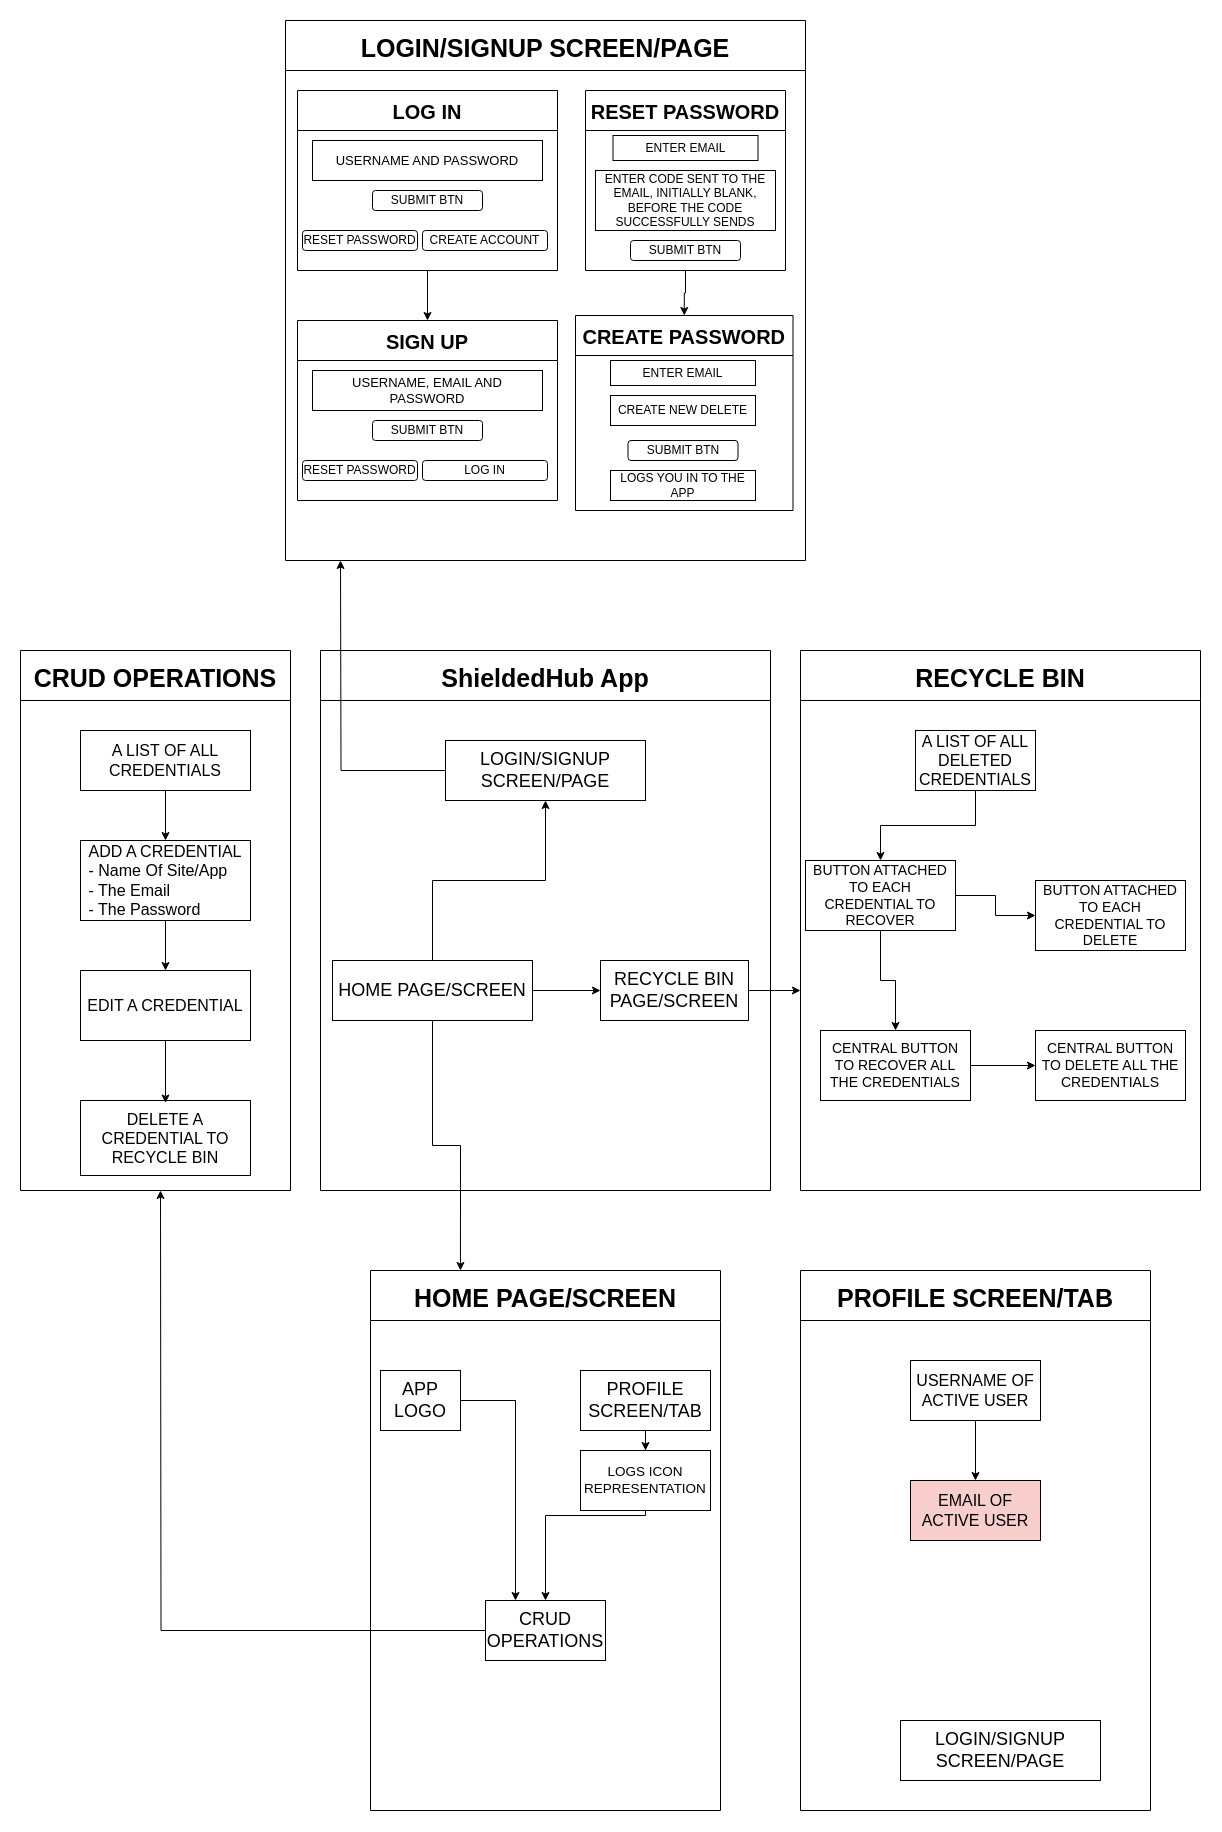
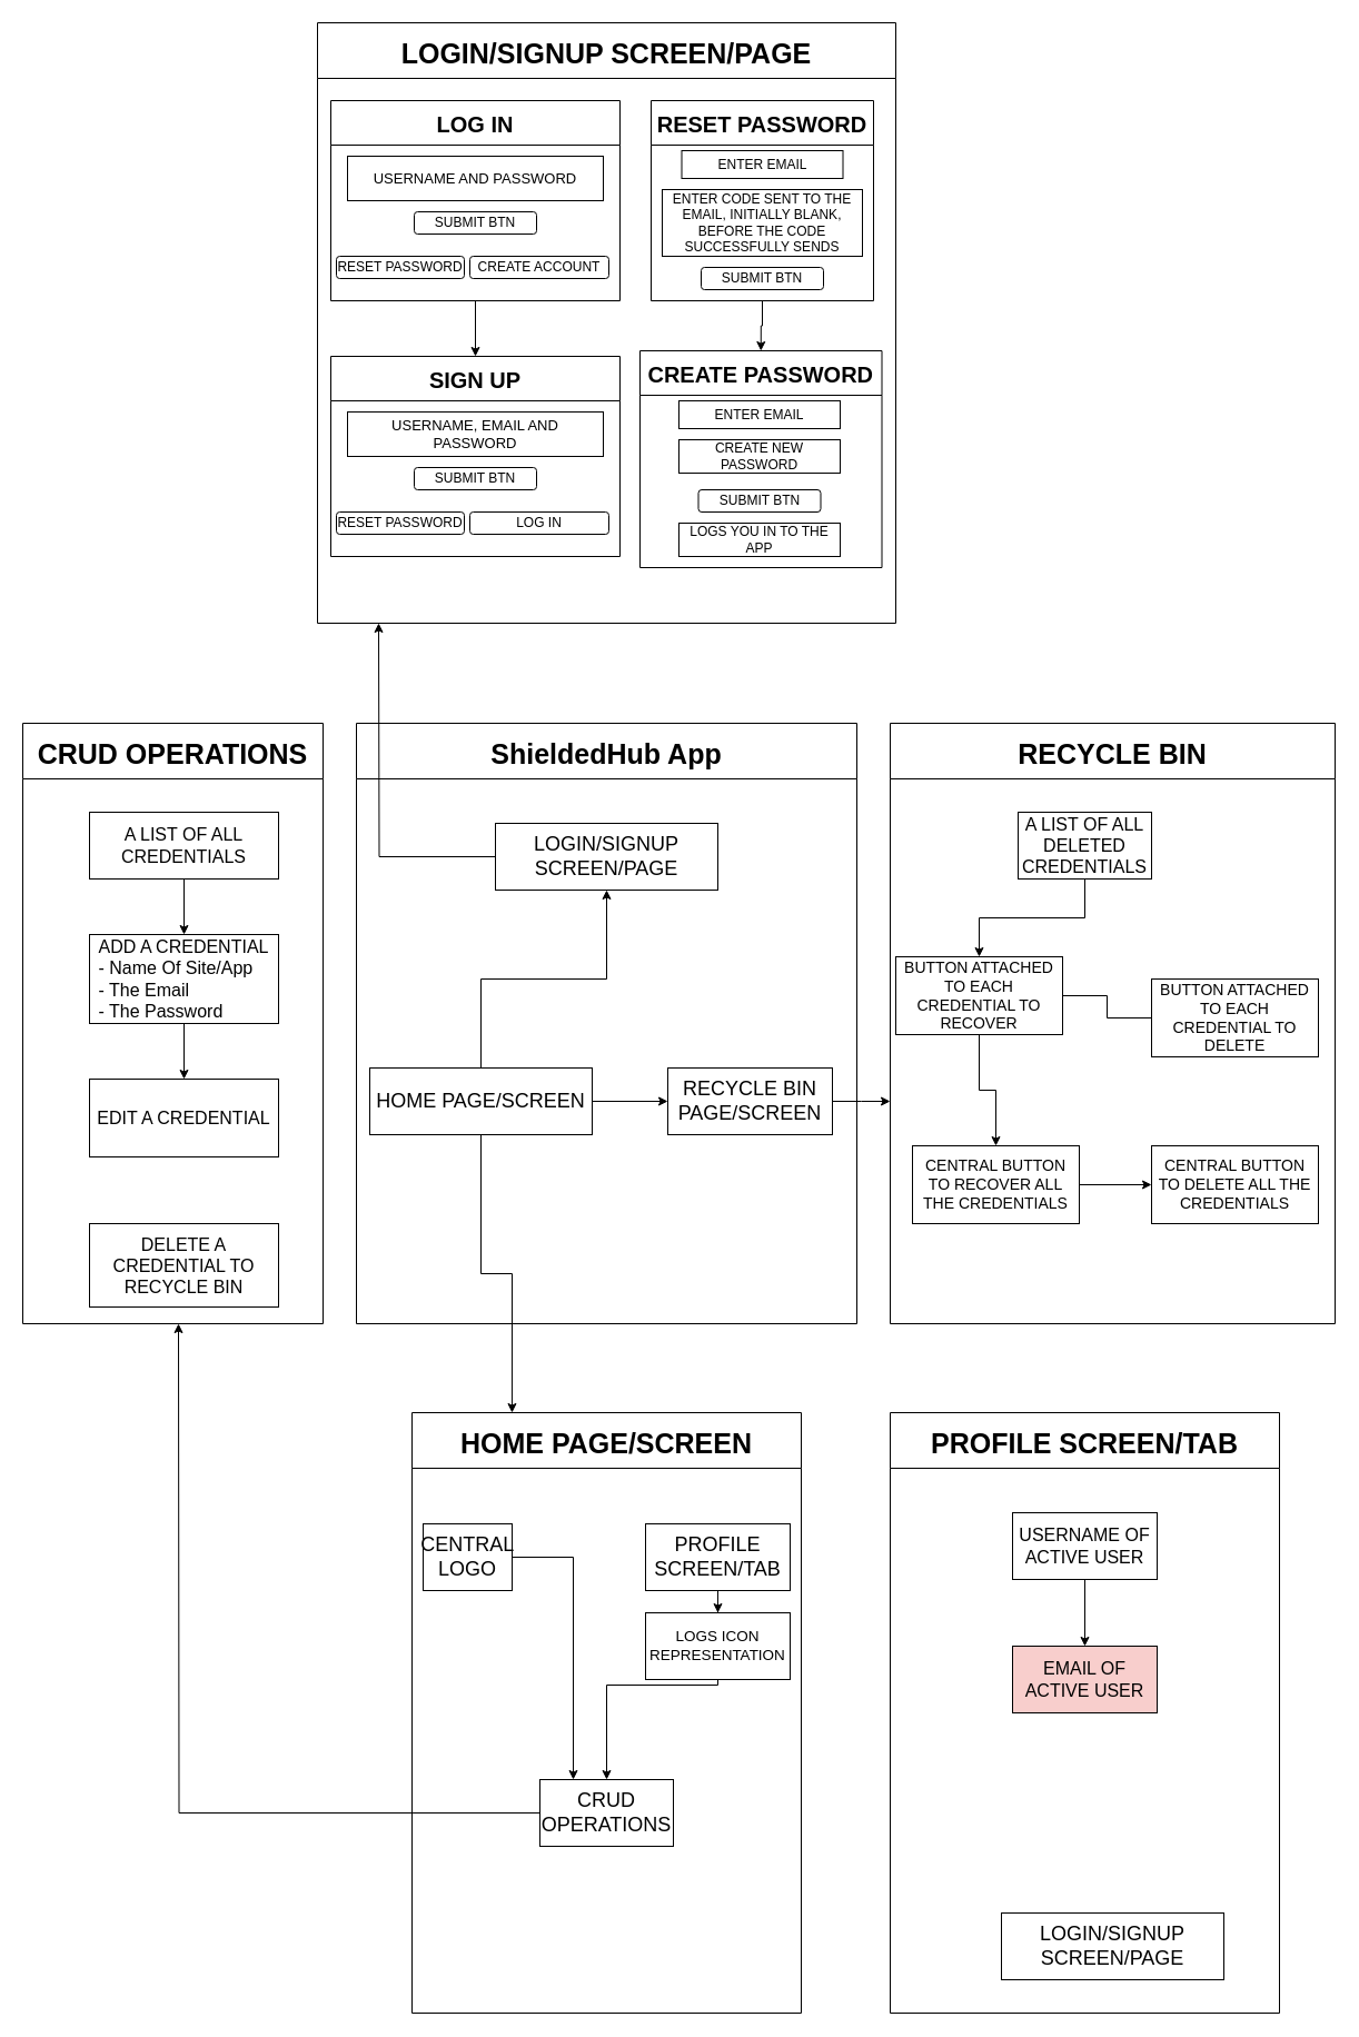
- <mxCell id="63" value="CREATE NEW DELETE" style="rounded=0;whiteSpace=wrap;html=1;" vertex="1" parent="60"><mxGeometry x="35" y="80" width="145" height="30" as="geometry" /></mxCell>
+ <mxCell id="63" value="CREATE NEW PASSWORD" style="rounded=0;whiteSpace=wrap;html=1;" vertex="1" parent="60"><mxGeometry x="35" y="80" width="145" height="30" as="geometry" /></mxCell>
- <mxCell id="25" value="" style="edgeStyle=orthogonalEdgeStyle;rounded=0;orthogonalLoop=1;jettySize=auto;html=1;" edge="1" parent="21" source="27" target="29"><mxGeometry relative="1" as="geometry" /></mxCell>
+ <mxCell id="25" value="" style="edgeStyle=orthogonalEdgeStyle;rounded=0;orthogonalLoop=1;jettySize=auto;html=1;endArrow=none;" edge="1" parent="21" source="27" target="29"><mxGeometry relative="1" as="geometry" /></mxCell>
- <mxCell id="18" value="" style="edgeStyle=orthogonalEdgeStyle;rounded=0;orthogonalLoop=1;jettySize=auto;html=1;" edge="1" parent="10" source="19" target="20"><mxGeometry relative="1" as="geometry" /></mxCell>
- <mxCell id="35" value="&lt;font style=&quot;font-size: 18px;&quot;&gt;APP LOGO&lt;/font&gt;" style="whiteSpace=wrap;html=1;" vertex="1" parent="33"><mxGeometry x="10" y="100" width="80" height="60" as="geometry" /></mxCell>
+ <mxCell id="35" value="&lt;font style=&quot;font-size: 18px;&quot;&gt;CENTRAL LOGO&lt;/font&gt;" style="whiteSpace=wrap;html=1;" vertex="1" parent="33"><mxGeometry x="10" y="100" width="80" height="60" as="geometry" /></mxCell>
